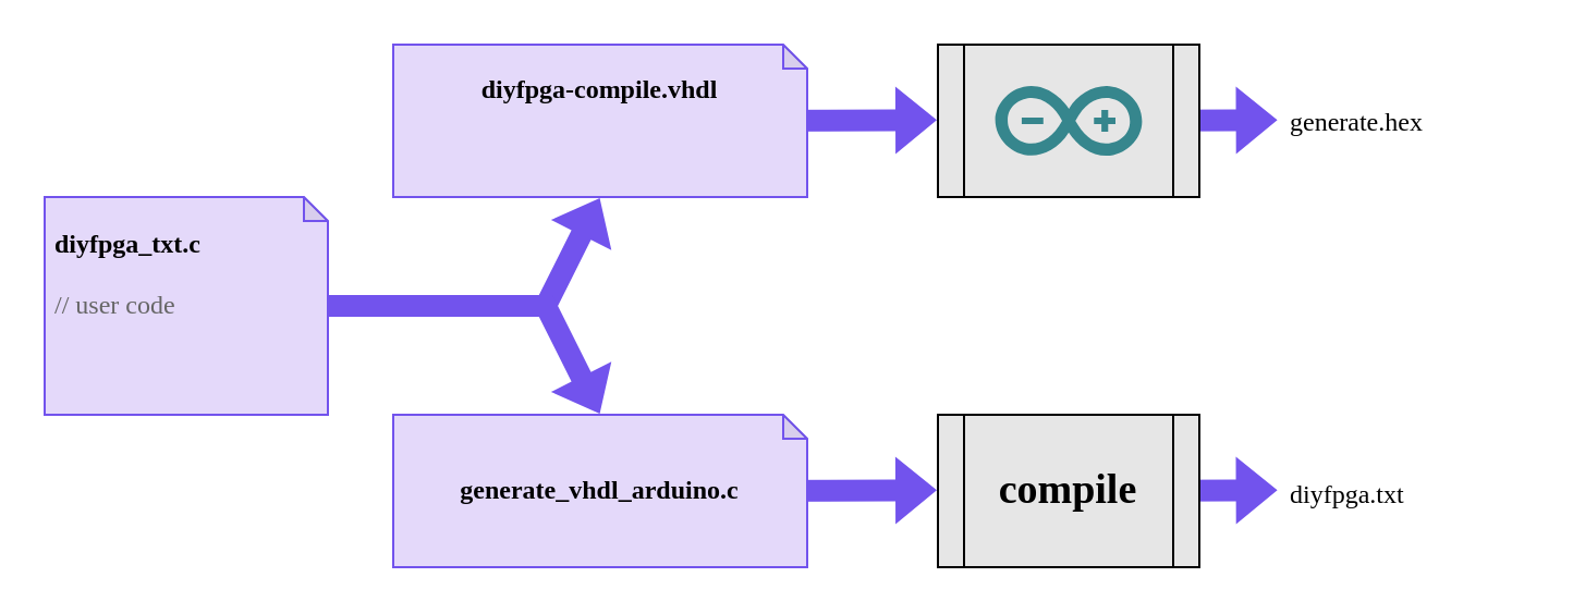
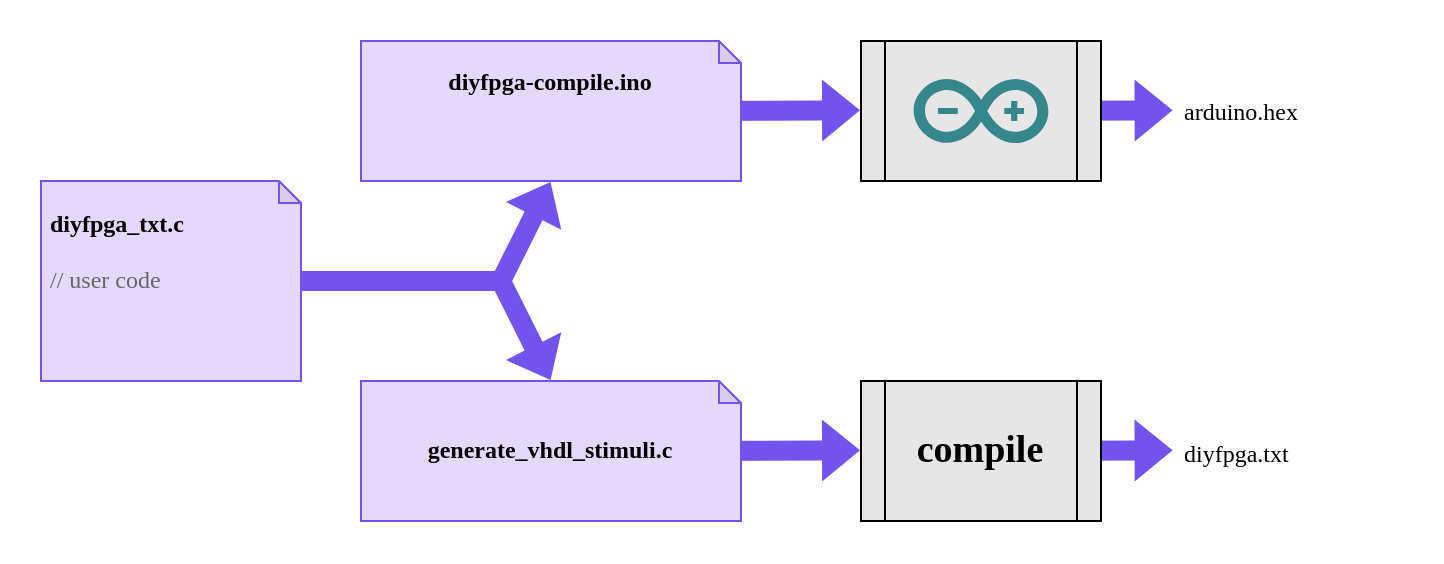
- <mxCell id="15" value="&lt;font style=&quot;font-size: 12px;&quot;&gt;generate.hex&lt;/font&gt;" style="text;html=1;strokeColor=none;fillColor=none;align=left;verticalAlign=middle;whiteSpace=wrap;rounded=0;fontFamily=Lucida Console;fontSize=19;fontColor=#000000;" parent="1" vertex="1"><mxGeometry x="590" y="39" width="110" height="30" as="geometry" /></mxCell>
+ <mxCell id="15" value="&lt;font style=&quot;font-size: 12px;&quot;&gt;arduino.hex&lt;/font&gt;" style="text;html=1;strokeColor=none;fillColor=none;align=left;verticalAlign=middle;whiteSpace=wrap;rounded=0;fontFamily=Lucida Console;fontSize=19;fontColor=#000000;" parent="1" vertex="1"><mxGeometry x="590" y="39" width="110" height="30" as="geometry" /></mxCell>
- <mxCell id="8" value="&lt;font face=&quot;Lucida Console&quot;&gt;&lt;b&gt;diyfpga-compile.vhdl&lt;br&gt;&lt;br&gt;&lt;br&gt;&lt;/b&gt;&lt;/font&gt;" style="shape=note;whiteSpace=wrap;html=1;backgroundOutline=1;darkOpacity=0.05;size=11;fillColor=#E4D9FA;strokeColor=#7253ED;" parent="1" vertex="1"><mxGeometry x="180" y="20" width="190" height="70" as="geometry" /></mxCell>
+ <mxCell id="8" value="&lt;font face=&quot;Lucida Console&quot;&gt;&lt;b&gt;diyfpga-compile.ino&lt;br&gt;&lt;br&gt;&lt;br&gt;&lt;/b&gt;&lt;/font&gt;" style="shape=note;whiteSpace=wrap;html=1;backgroundOutline=1;darkOpacity=0.05;size=11;fillColor=#E4D9FA;strokeColor=#7253ED;" parent="1" vertex="1"><mxGeometry x="180" y="20" width="190" height="70" as="geometry" /></mxCell>
- <mxCell id="7" value="&lt;font face=&quot;Lucida Console&quot;&gt;&lt;b&gt;generate_vhdl_arduino.c&lt;/b&gt;&lt;/font&gt;" style="shape=note;whiteSpace=wrap;html=1;backgroundOutline=1;darkOpacity=0.05;size=11;fillColor=#E4D9FA;strokeColor=#7253ED;" parent="1" vertex="1"><mxGeometry x="180" y="190" width="190" height="70" as="geometry" /></mxCell>
+ <mxCell id="7" value="&lt;font face=&quot;Lucida Console&quot;&gt;&lt;b&gt;generate_vhdl_stimuli.c&lt;/b&gt;&lt;/font&gt;" style="shape=note;whiteSpace=wrap;html=1;backgroundOutline=1;darkOpacity=0.05;size=11;fillColor=#E4D9FA;strokeColor=#7253ED;" parent="1" vertex="1"><mxGeometry x="180" y="190" width="190" height="70" as="geometry" /></mxCell>
